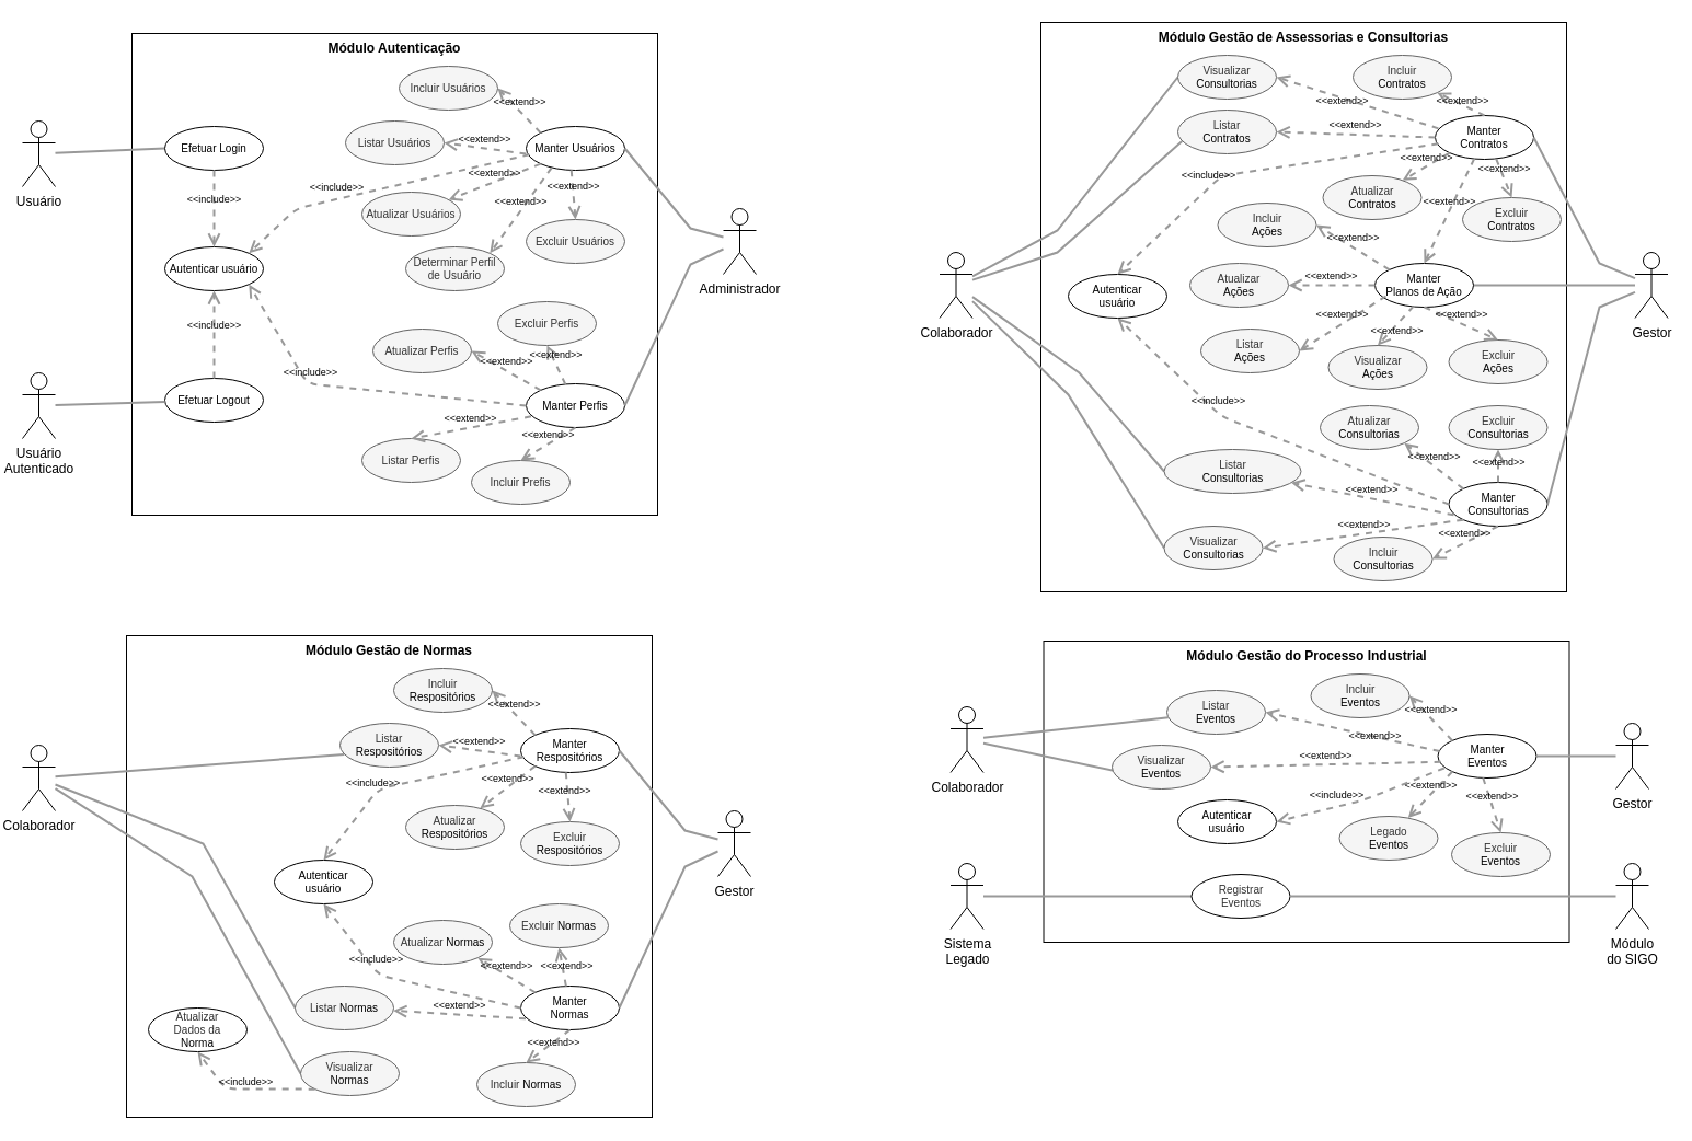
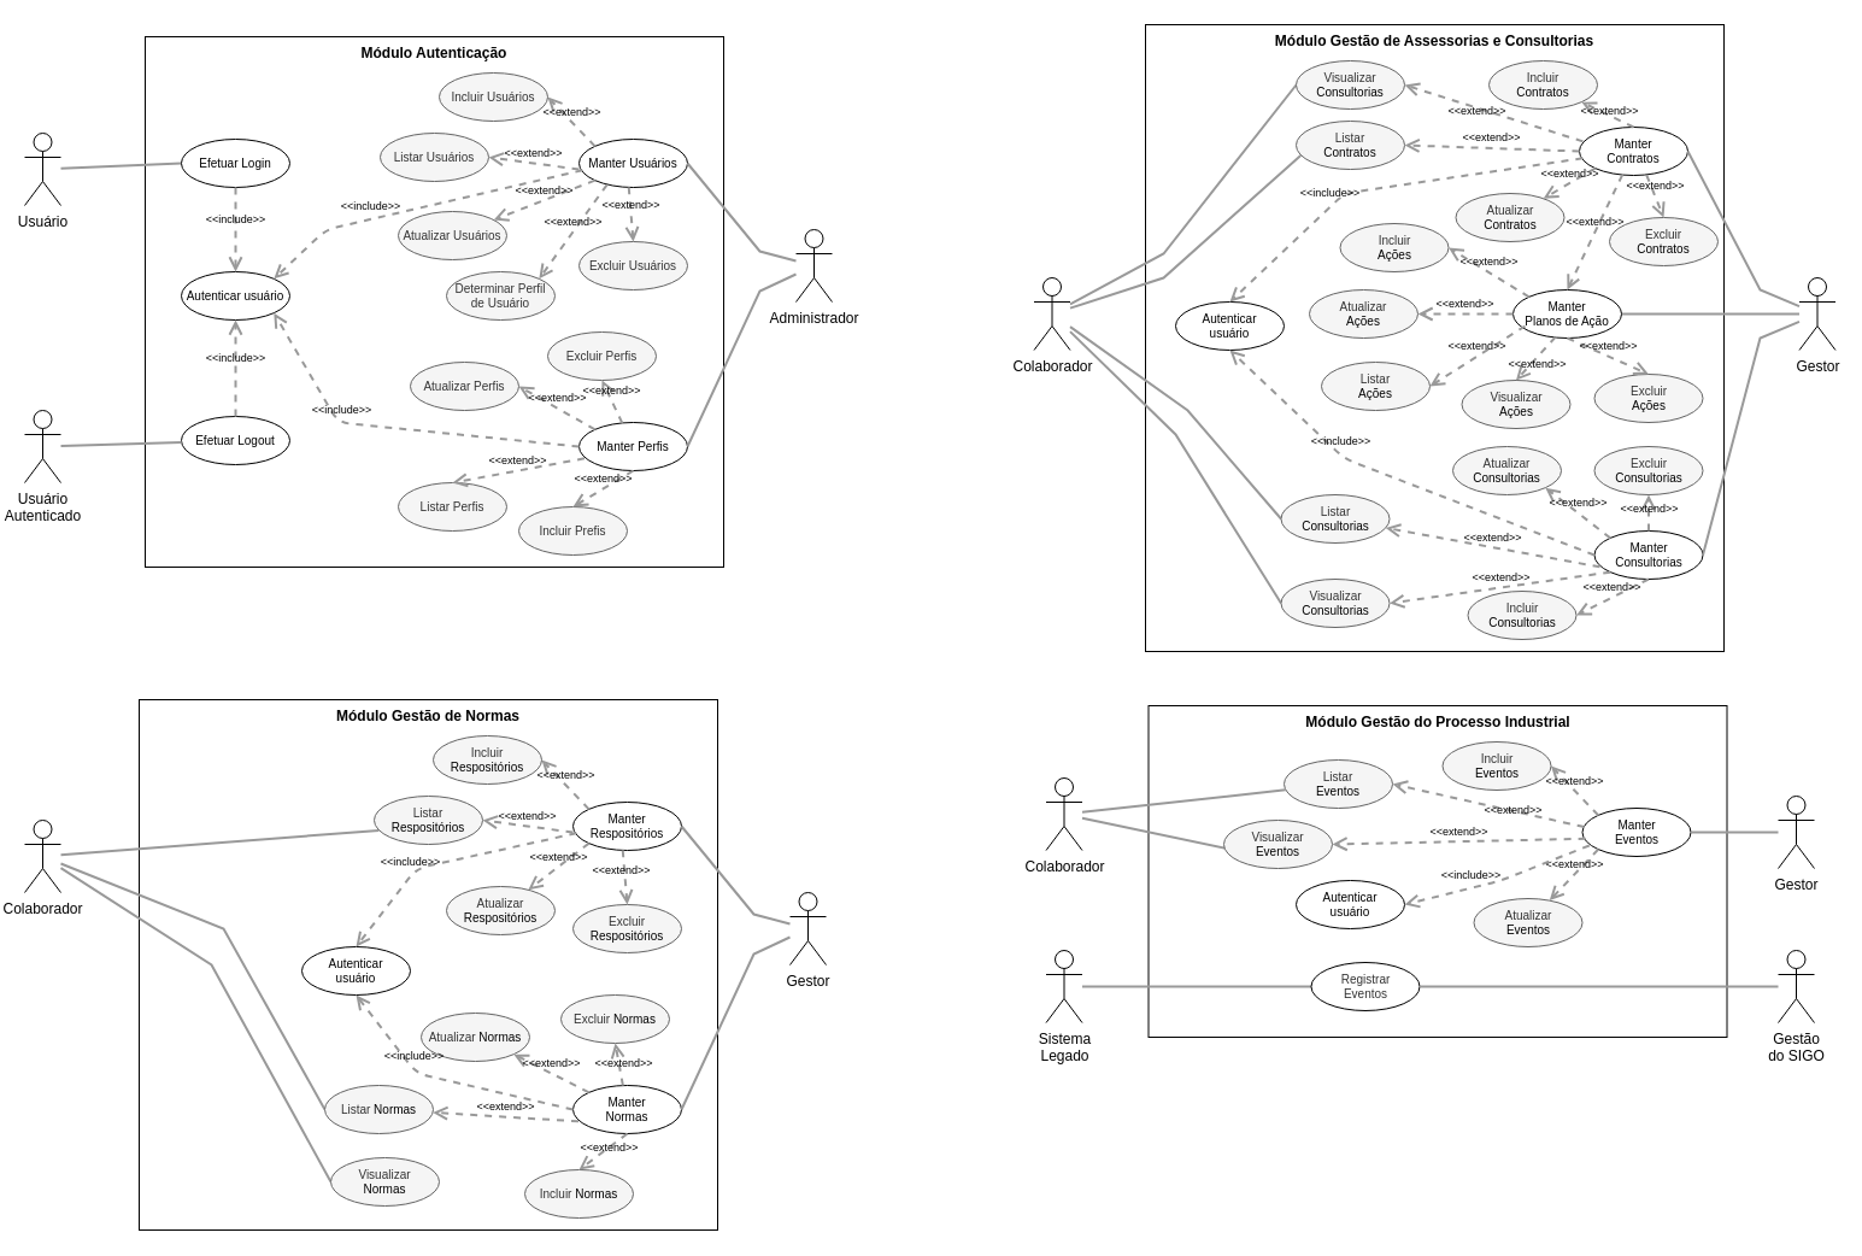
- <mxCell id="92" value="Listar&lt;br style=&quot;color: rgb(0 , 0 , 0)&quot;&gt;&lt;span style=&quot;color: rgb(0 , 0 , 0)&quot;&gt;Consultorias&lt;/span&gt;" style="shape=ellipse;html=1;strokeWidth=1;fontStyle=0;whiteSpace=wrap;align=center;perimeter=ellipsePerimeter;fontSize=10;fillColor=#f5f5f5;strokeColor=#666666;fontColor=#333333;" parent="1" vertex="1"><mxGeometry x="1062.5" y="410" width="125" height="40" as="geometry" /></mxCell>
+ <mxCell id="92" value="Listar&lt;br style=&quot;color: rgb(0 , 0 , 0)&quot;&gt;&lt;span style=&quot;color: rgb(0 , 0 , 0)&quot;&gt;Consultorias&lt;/span&gt;" style="shape=ellipse;html=1;strokeWidth=1;fontStyle=0;whiteSpace=wrap;align=center;perimeter=ellipsePerimeter;fontSize=10;fillColor=#f5f5f5;strokeColor=#666666;fontColor=#333333;" parent="1" vertex="1"><mxGeometry x="1062.5" y="410" width="90" height="40" as="geometry" /></mxCell>
- <mxCell id="113" value="&amp;lt;&amp;lt;extend&amp;gt;&amp;gt;" style="endArrow=open;startArrow=none;endFill=0;startFill=0;endSize=8;html=1;verticalAlign=bottom;dashed=1;labelBackgroundColor=none;strokeColor=#999999;strokeWidth=2;fontSize=9;exitX=0.458;exitY=0.995;exitDx=0;exitDy=0;entryX=0.5;entryY=0;entryDx=0;entryDy=0;exitPerimeter=0;" parent="1" source="103" target="112" edge="1"><mxGeometry width="160" relative="1" as="geometry"><mxPoint x="1322.5" y="705" as="sourcePoint" /><mxPoint x="1262.5" y="705" as="targetPoint" /></mxGeometry></mxCell>
- <mxCell id="111" value="Legado&lt;br&gt;&lt;span style=&quot;color: rgb(0 , 0 , 0)&quot;&gt;Eventos&lt;/span&gt;" style="shape=ellipse;html=1;strokeWidth=1;fontStyle=0;whiteSpace=wrap;align=center;perimeter=ellipsePerimeter;fontSize=10;fillColor=#f5f5f5;strokeColor=#666666;fontColor=#333333;" parent="1" vertex="1"><mxGeometry x="1222.5" y="745" width="90" height="40" as="geometry" /></mxCell>
+ <mxCell id="111" value="Atualizar&lt;br&gt;&lt;span style=&quot;color: rgb(0 , 0 , 0)&quot;&gt;Eventos&lt;/span&gt;" style="shape=ellipse;html=1;strokeWidth=1;fontStyle=0;whiteSpace=wrap;align=center;perimeter=ellipsePerimeter;fontSize=10;fillColor=#f5f5f5;strokeColor=#666666;fontColor=#333333;" parent="1" vertex="1"><mxGeometry x="1222.5" y="745" width="90" height="40" as="geometry" /></mxCell>
- <mxCell id="112" value="Excluir&lt;br&gt;&lt;span style=&quot;color: rgb(0 , 0 , 0)&quot;&gt;Eventos&lt;/span&gt;" style="shape=ellipse;html=1;strokeWidth=1;fontStyle=0;whiteSpace=wrap;align=center;perimeter=ellipsePerimeter;fontSize=10;fillColor=#f5f5f5;strokeColor=#666666;fontColor=#333333;" parent="1" vertex="1"><mxGeometry x="1325" y="760" width="90" height="40" as="geometry" /></mxCell>
- <mxCell id="24" value="Atualizar&amp;nbsp;&lt;span style=&quot;color: rgb(0 , 0 , 0)&quot;&gt;Normas&lt;/span&gt;" style="shape=ellipse;html=1;strokeWidth=1;fontStyle=0;whiteSpace=wrap;align=center;perimeter=ellipsePerimeter;fontSize=10;fillColor=#f5f5f5;strokeColor=#666666;fontColor=#333333;" parent="1" vertex="1"><mxGeometry x="359" y="840" width="90" height="40" as="geometry" /></mxCell>
+ <mxCell id="24" value="Atualizar&amp;nbsp;&lt;span style=&quot;color: rgb(0 , 0 , 0)&quot;&gt;Normas&lt;/span&gt;" style="shape=ellipse;html=1;strokeWidth=1;fontStyle=0;whiteSpace=wrap;align=center;perimeter=ellipsePerimeter;fontSize=10;fillColor=#f5f5f5;strokeColor=#666666;fontColor=#333333;" parent="1" vertex="1"><mxGeometry x="349" y="840" width="90" height="40" as="geometry" /></mxCell>
- <mxCell id="134" value="Módulo&lt;br&gt;do SIGO" style="shape=umlActor;html=1;verticalLabelPosition=bottom;verticalAlign=top;align=center;" parent="1" vertex="1"><mxGeometry x="1475" y="788" width="30" height="60" as="geometry" /></mxCell>
+ <mxCell id="134" value="Gestão&lt;br&gt;do SIGO" style="shape=umlActor;html=1;verticalLabelPosition=bottom;verticalAlign=top;align=center;" parent="1" vertex="1"><mxGeometry x="1475" y="788" width="30" height="60" as="geometry" /></mxCell>
- <mxCell id="67" value="Atualizar &lt;br&gt;Dados da&lt;br&gt;&lt;span style=&quot;color: rgb(0 , 0 , 0)&quot;&gt;Norma&lt;/span&gt;" style="shape=ellipse;html=1;strokeWidth=1;fontStyle=0;whiteSpace=wrap;align=center;perimeter=ellipsePerimeter;fontSize=10;fontColor=#333333;fillColor=#FFFFFF;" parent="1" vertex="1"><mxGeometry x="135" y="920" width="90" height="40" as="geometry" /></mxCell>
- <mxCell id="68" value="&amp;lt;&amp;lt;include&amp;gt;&amp;gt;" style="endArrow=open;startArrow=none;endFill=0;startFill=0;endSize=8;html=1;verticalAlign=bottom;dashed=1;labelBackgroundColor=none;strokeColor=#999999;strokeWidth=2;fontSize=9;entryX=0.5;entryY=1;entryDx=0;entryDy=0;exitX=0;exitY=1;exitDx=0;exitDy=0;" parent="1" source="66" target="67" edge="1"><mxGeometry x="0.005" y="2" width="160" relative="1" as="geometry"><mxPoint x="485" y="930" as="sourcePoint" /><mxPoint x="305" y="835" as="targetPoint" /><Array as="points"><mxPoint x="205" y="994" /></Array><mxPoint as="offset" /></mxGeometry></mxCell>
